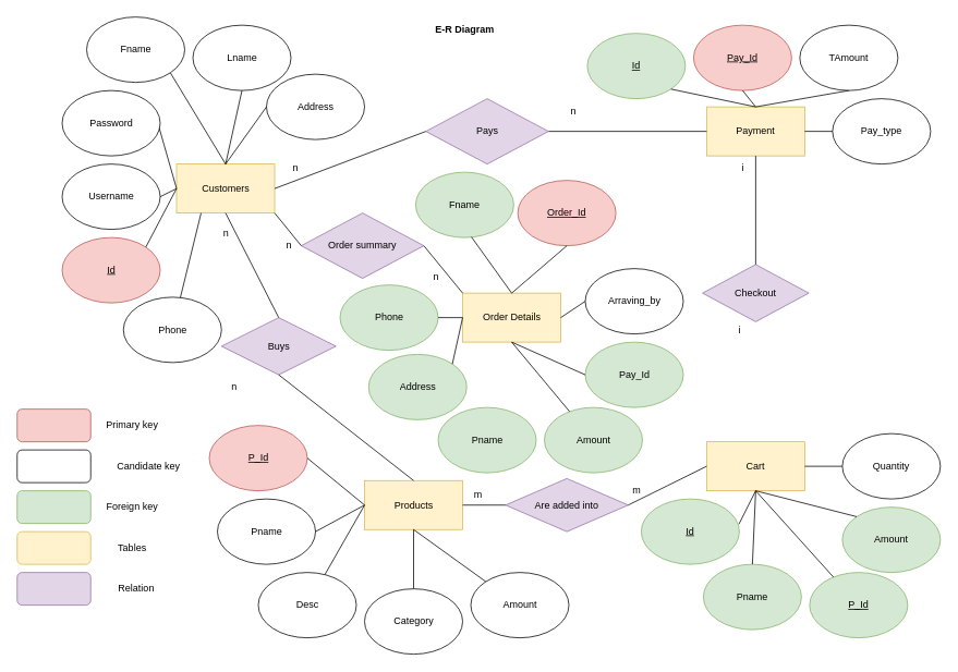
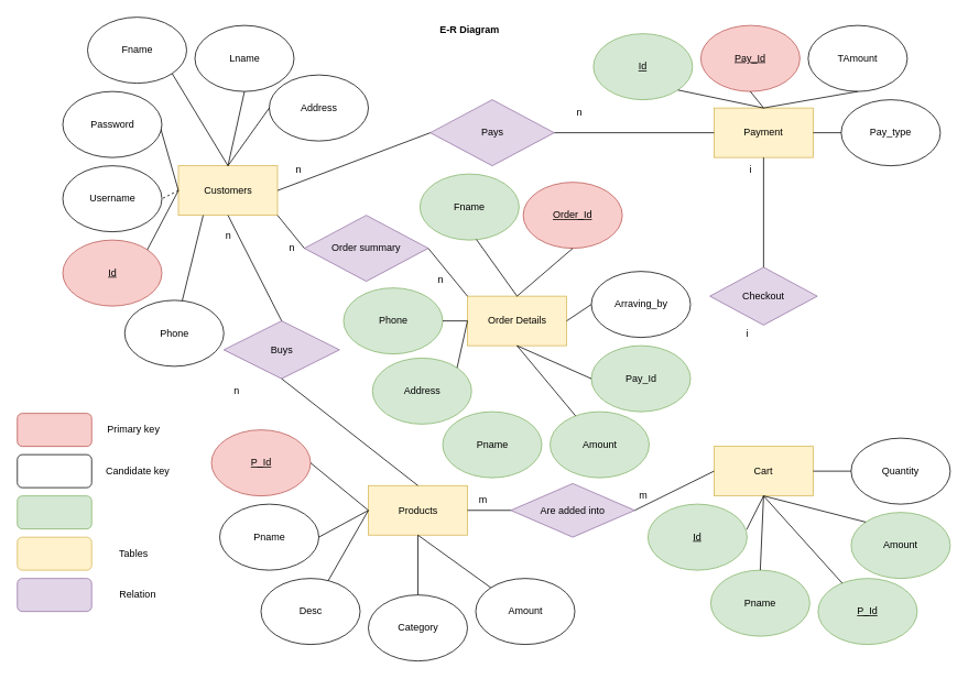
- <mxCell id="43" value="" style="endArrow=none;html=1;rounded=0;entryX=1;entryY=0.5;entryDx=0;entryDy=0;exitX=0;exitY=0.5;exitDx=0;exitDy=0;" edge="1" parent="1" source="2" target="4"><mxGeometry width="50" height="50" relative="1" as="geometry"><mxPoint x="255.5" y="270" as="sourcePoint" /><mxPoint x="205.5" y="340" as="targetPoint" /></mxGeometry></mxCell>
+ <mxCell id="43" value="" style="endArrow=none;html=1;rounded=0;entryX=1;entryY=0.5;entryDx=0;entryDy=0;exitX=0;exitY=0.5;exitDx=0;exitDy=0;dashed=1;" edge="1" parent="1" source="2" target="4"><mxGeometry width="50" height="50" relative="1" as="geometry"><mxPoint x="255.5" y="270" as="sourcePoint" /><mxPoint x="205.5" y="340" as="targetPoint" /></mxGeometry></mxCell>
- <mxCell id="85" value="Candidate key" style="text;html=1;align=center;verticalAlign=middle;resizable=0;points=[];autosize=1;strokeColor=none;fillColor=none;" vertex="1" parent="1"><mxGeometry x="130.5" y="555" width="100" height="30" as="geometry" /></mxCell>
+ <mxCell id="85" value="Candidate key" style="text;html=1;align=center;verticalAlign=middle;resizable=0;points=[];autosize=1;strokeColor=none;fillColor=none;" vertex="1" parent="1"><mxGeometry x="115.5" y="555" width="100" height="30" as="geometry" /></mxCell>
- <mxCell id="82" value="Foreign key" style="text;html=1;align=center;verticalAlign=middle;resizable=0;points=[];autosize=1;strokeColor=none;fillColor=none;" vertex="1" parent="1"><mxGeometry x="115.5" y="605" width="90" height="30" as="geometry" /></mxCell>
